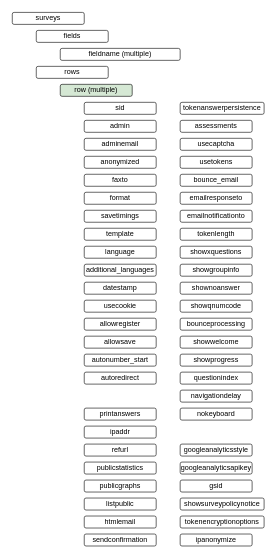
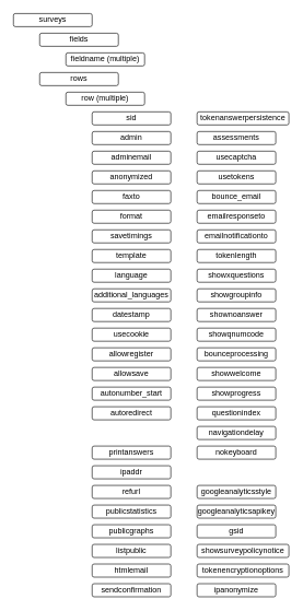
- <mxCell id="4" value="fieldname (multiple)" style="rounded=1;whiteSpace=wrap;html=1;" vertex="1" parent="1"><mxGeometry x="100" y="80" width="200" height="20" as="geometry" /></mxCell>
+ <mxCell id="4" value="fieldname (multiple)" style="rounded=1;whiteSpace=wrap;html=1;" vertex="1" parent="1"><mxGeometry x="100" y="80" width="120" height="20" as="geometry" /></mxCell>
- <mxCell id="6" value="row (multiple)" style="rounded=1;whiteSpace=wrap;html=1;fillColor=#d5e8d4;" vertex="1" parent="1"><mxGeometry x="100" y="140" width="120" height="20" as="geometry" /></mxCell>
+ <mxCell id="6" value="row (multiple)" style="rounded=1;whiteSpace=wrap;html=1;" vertex="1" parent="1"><mxGeometry x="100" y="140" width="120" height="20" as="geometry" /></mxCell>
